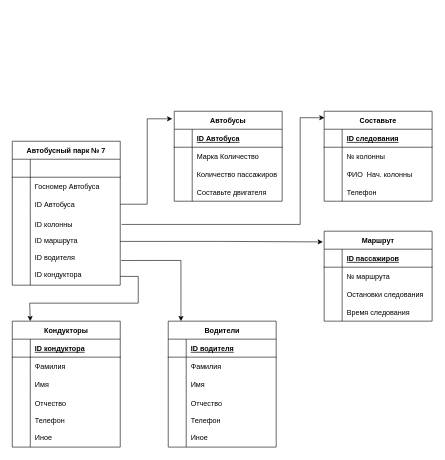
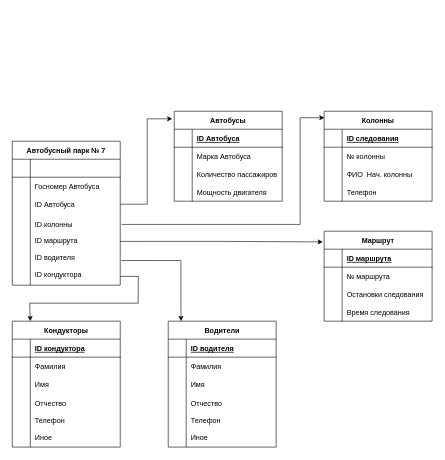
- <mxCell id="28" value="Составьте" style="shape=table;startSize=30;container=1;collapsible=1;childLayout=tableLayout;fixedRows=1;rowLines=0;fontStyle=1;align=center;resizeLast=1;" parent="1" vertex="1"><mxGeometry x="540" y="185" width="180" height="150" as="geometry" /></mxCell>
+ <mxCell id="28" value="Колонны" style="shape=table;startSize=30;container=1;collapsible=1;childLayout=tableLayout;fixedRows=1;rowLines=0;fontStyle=1;align=center;resizeLast=1;" parent="1" vertex="1"><mxGeometry x="540" y="185" width="180" height="150" as="geometry" /></mxCell>
- <mxCell id="21" value="Марка Количество" style="shape=partialRectangle;connectable=0;fillColor=none;top=0;left=0;bottom=0;right=0;align=left;spacingLeft=6;overflow=hidden;" parent="19" vertex="1"><mxGeometry x="30" width="150" height="30" as="geometry"><mxRectangle width="150" height="30" as="alternateBounds" /></mxGeometry></mxCell>
+ <mxCell id="21" value="Марка Автобуса" style="shape=partialRectangle;connectable=0;fillColor=none;top=0;left=0;bottom=0;right=0;align=left;spacingLeft=6;overflow=hidden;" parent="19" vertex="1"><mxGeometry x="30" width="150" height="30" as="geometry"><mxRectangle width="150" height="30" as="alternateBounds" /></mxGeometry></mxCell>
- <mxCell id="27" value="Составьте двигателя" style="shape=partialRectangle;connectable=0;fillColor=none;top=0;left=0;bottom=0;right=0;align=left;spacingLeft=6;overflow=hidden;" parent="25" vertex="1"><mxGeometry x="30" width="150" height="30" as="geometry"><mxRectangle width="150" height="30" as="alternateBounds" /></mxGeometry></mxCell>
+ <mxCell id="27" value="Мощность двигателя" style="shape=partialRectangle;connectable=0;fillColor=none;top=0;left=0;bottom=0;right=0;align=left;spacingLeft=6;overflow=hidden;" parent="25" vertex="1"><mxGeometry x="30" width="150" height="30" as="geometry"><mxRectangle width="150" height="30" as="alternateBounds" /></mxGeometry></mxCell>
- <mxCell id="44" value="ID пассажиров" style="shape=partialRectangle;connectable=0;fillColor=none;top=0;left=0;bottom=0;right=0;align=left;spacingLeft=6;fontStyle=5;overflow=hidden;" parent="42" vertex="1"><mxGeometry x="30" width="150" height="30" as="geometry"><mxRectangle width="150" height="30" as="alternateBounds" /></mxGeometry></mxCell>
+ <mxCell id="44" value="ID маршрута" style="shape=partialRectangle;connectable=0;fillColor=none;top=0;left=0;bottom=0;right=0;align=left;spacingLeft=6;fontStyle=5;overflow=hidden;" parent="42" vertex="1"><mxGeometry x="30" width="150" height="30" as="geometry"><mxRectangle width="150" height="30" as="alternateBounds" /></mxGeometry></mxCell>
